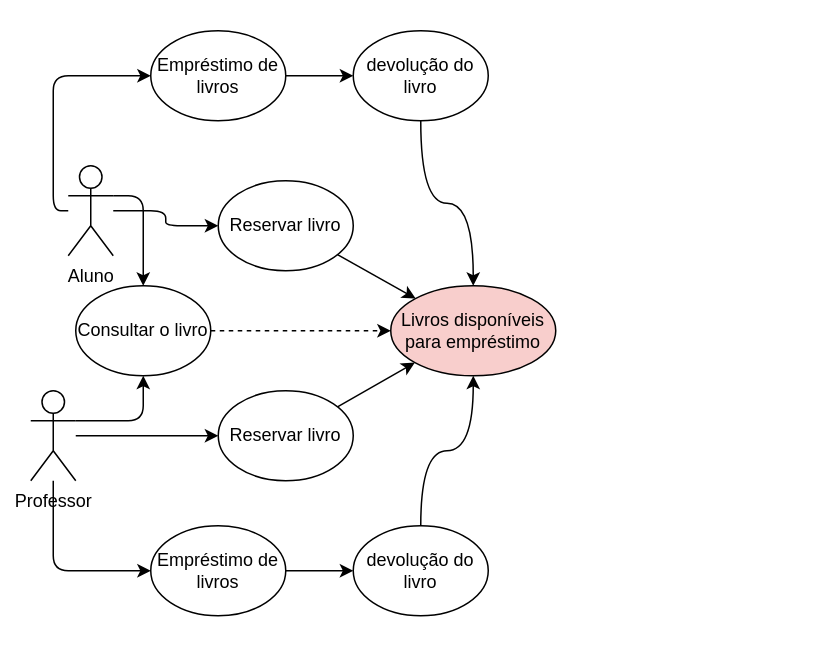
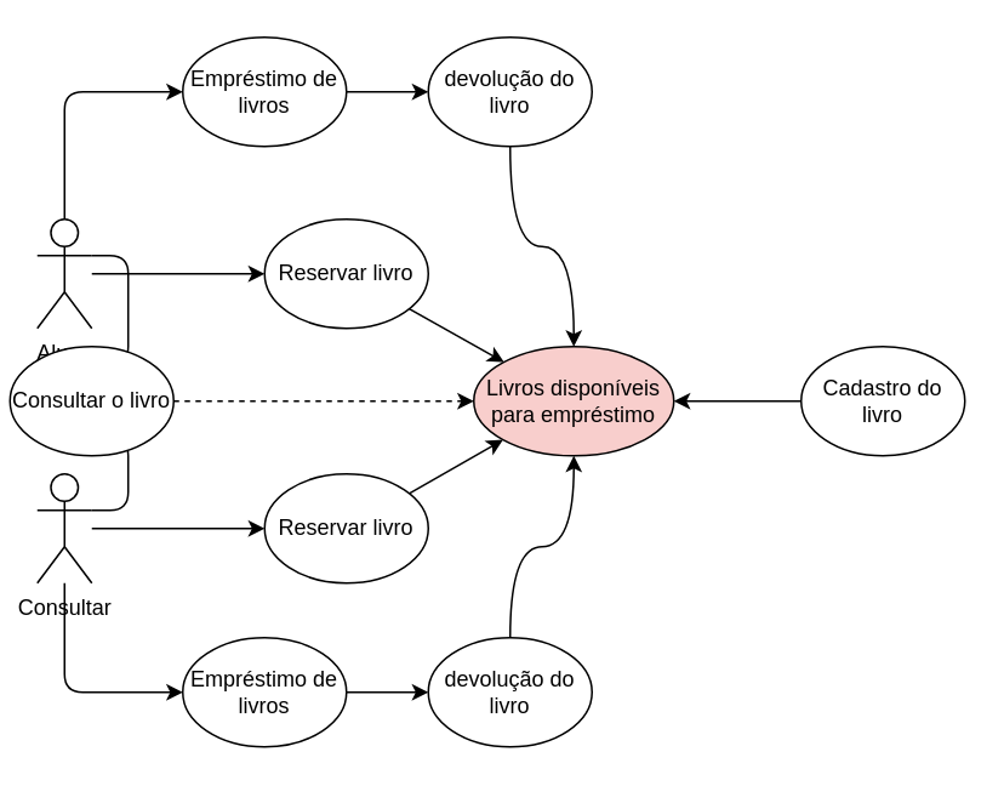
- <mxCell id="5" value="Aluno&lt;div&gt;&lt;br&gt;&lt;/div&gt;" style="shape=umlActor;verticalLabelPosition=bottom;verticalAlign=top;html=1;outlineConnect=0;labelBackgroundColor=none;rounded=1;" parent="1" vertex="1"><mxGeometry x="45" y="110" width="30" height="60" as="geometry" /></mxCell>
+ <mxCell id="5" value="Aluno&lt;div&gt;&lt;br&gt;&lt;/div&gt;" style="shape=umlActor;verticalLabelPosition=bottom;verticalAlign=top;html=1;outlineConnect=0;labelBackgroundColor=none;rounded=1;" parent="1" vertex="1"><mxGeometry x="20" y="120" width="30" height="60" as="geometry" /></mxCell>
- <mxCell id="13" value="Consultar o livro" style="ellipse;whiteSpace=wrap;html=1;rounded=1;" parent="1" vertex="1"><mxGeometry x="50" y="190" width="90" height="60" as="geometry" /></mxCell>
+ <mxCell id="13" value="Consultar o livro" style="ellipse;whiteSpace=wrap;html=1;rounded=1;" parent="1" vertex="1"><mxGeometry x="5" y="190" width="90" height="60" as="geometry" /></mxCell>
+ <mxCell id="10" style="rounded=1;orthogonalLoop=1;jettySize=auto;html=1;entryX=1;entryY=0.5;entryDx=0;entryDy=0;" parent="1" source="11" target="22" edge="1"><mxGeometry relative="1" as="geometry" /></mxCell>
+ <mxCell id="11" value="Cadastro do livro" style="ellipse;whiteSpace=wrap;html=1;rounded=1;" parent="1" vertex="1"><mxGeometry x="440" y="190" width="90" height="60" as="geometry" /></mxCell>
- <mxCell id="9" value="Professor" style="shape=umlActor;verticalLabelPosition=bottom;verticalAlign=top;html=1;outlineConnect=0;labelBackgroundColor=none;rounded=1;" parent="1" vertex="1"><mxGeometry x="20" y="260" width="30" height="60" as="geometry" /></mxCell>
+ <mxCell id="9" value="Consultar" style="shape=umlActor;verticalLabelPosition=bottom;verticalAlign=top;html=1;outlineConnect=0;labelBackgroundColor=none;rounded=1;" parent="1" vertex="1"><mxGeometry x="20" y="260" width="30" height="60" as="geometry" /></mxCell>
